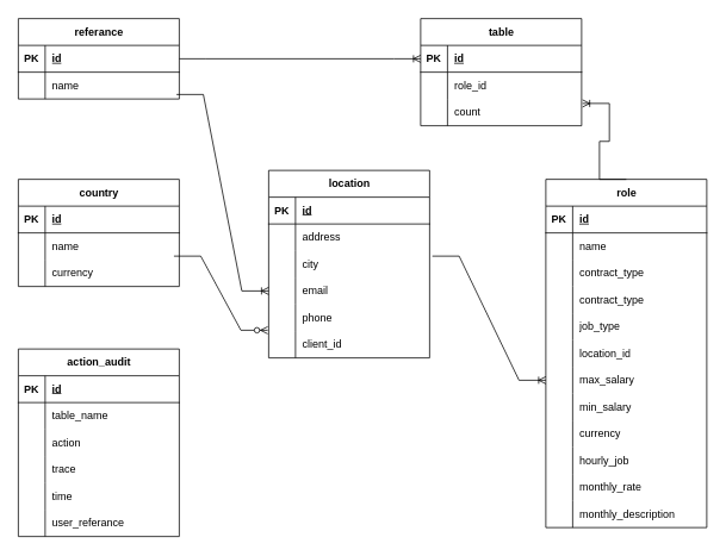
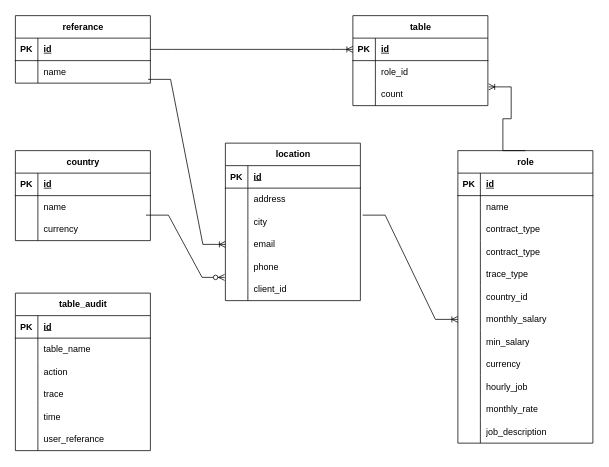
- <mxCell id="44" value="job_type" style="shape=partialRectangle;connectable=0;fillColor=none;top=0;left=0;bottom=0;right=0;align=left;spacingLeft=6;overflow=hidden;whiteSpace=wrap;html=1;" vertex="1" parent="42"><mxGeometry x="30" width="150" height="30" as="geometry"><mxRectangle width="150" height="30" as="alternateBounds" /></mxGeometry></mxCell>
+ <mxCell id="44" value="trace_type" style="shape=partialRectangle;connectable=0;fillColor=none;top=0;left=0;bottom=0;right=0;align=left;spacingLeft=6;overflow=hidden;whiteSpace=wrap;html=1;" vertex="1" parent="42"><mxGeometry x="30" width="150" height="30" as="geometry"><mxRectangle width="150" height="30" as="alternateBounds" /></mxGeometry></mxCell>
- <mxCell id="47" value="location_id" style="shape=partialRectangle;connectable=0;fillColor=none;top=0;left=0;bottom=0;right=0;align=left;spacingLeft=6;overflow=hidden;whiteSpace=wrap;html=1;" vertex="1" parent="45"><mxGeometry x="30" width="150" height="30" as="geometry"><mxRectangle width="150" height="30" as="alternateBounds" /></mxGeometry></mxCell>
+ <mxCell id="47" value="country_id" style="shape=partialRectangle;connectable=0;fillColor=none;top=0;left=0;bottom=0;right=0;align=left;spacingLeft=6;overflow=hidden;whiteSpace=wrap;html=1;" vertex="1" parent="45"><mxGeometry x="30" width="150" height="30" as="geometry"><mxRectangle width="150" height="30" as="alternateBounds" /></mxGeometry></mxCell>
- <mxCell id="90" value="action_audit" style="shape=table;startSize=30;container=1;collapsible=1;childLayout=tableLayout;fixedRows=1;rowLines=0;fontStyle=1;align=center;resizeLast=1;html=1;" vertex="1" parent="1"><mxGeometry x="20" y="390" width="180" height="210" as="geometry" /></mxCell>
+ <mxCell id="90" value="table_audit" style="shape=table;startSize=30;container=1;collapsible=1;childLayout=tableLayout;fixedRows=1;rowLines=0;fontStyle=1;align=center;resizeLast=1;html=1;" vertex="1" parent="1"><mxGeometry x="20" y="390" width="180" height="210" as="geometry" /></mxCell>
- <mxCell id="50" value="max_salary" style="shape=partialRectangle;connectable=0;fillColor=none;top=0;left=0;bottom=0;right=0;align=left;spacingLeft=6;overflow=hidden;whiteSpace=wrap;html=1;" vertex="1" parent="48"><mxGeometry x="30" width="150" height="30" as="geometry"><mxRectangle width="150" height="30" as="alternateBounds" /></mxGeometry></mxCell>
+ <mxCell id="50" value="monthly_salary" style="shape=partialRectangle;connectable=0;fillColor=none;top=0;left=0;bottom=0;right=0;align=left;spacingLeft=6;overflow=hidden;whiteSpace=wrap;html=1;" vertex="1" parent="48"><mxGeometry x="30" width="150" height="30" as="geometry"><mxRectangle width="150" height="30" as="alternateBounds" /></mxGeometry></mxCell>
- <mxCell id="65" value="monthly_description" style="shape=partialRectangle;connectable=0;fillColor=none;top=0;left=0;bottom=0;right=0;align=left;spacingLeft=6;overflow=hidden;whiteSpace=wrap;html=1;" vertex="1" parent="63"><mxGeometry x="30" width="150" height="30" as="geometry"><mxRectangle width="150" height="30" as="alternateBounds" /></mxGeometry></mxCell>
+ <mxCell id="65" value="job_description" style="shape=partialRectangle;connectable=0;fillColor=none;top=0;left=0;bottom=0;right=0;align=left;spacingLeft=6;overflow=hidden;whiteSpace=wrap;html=1;" vertex="1" parent="63"><mxGeometry x="30" width="150" height="30" as="geometry"><mxRectangle width="150" height="30" as="alternateBounds" /></mxGeometry></mxCell>
